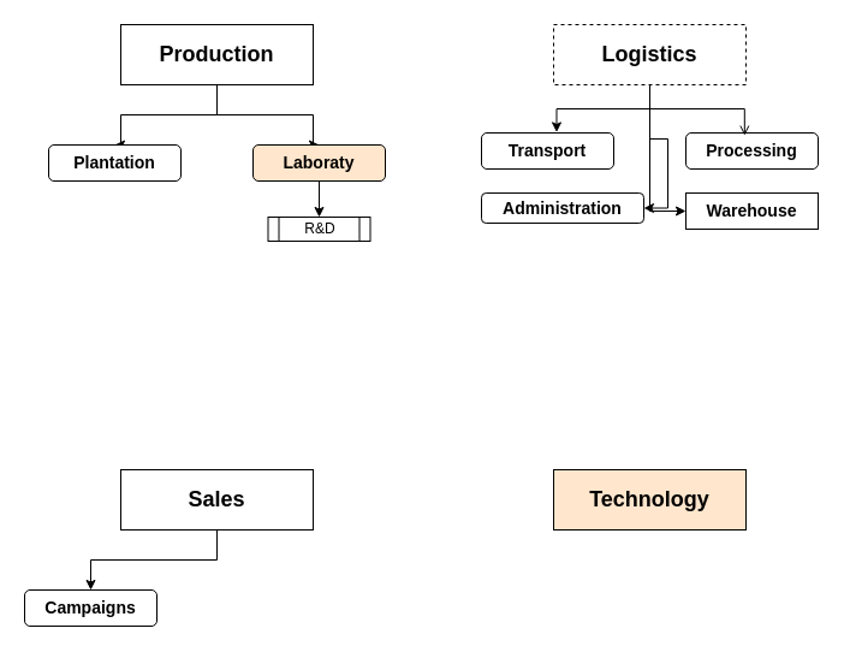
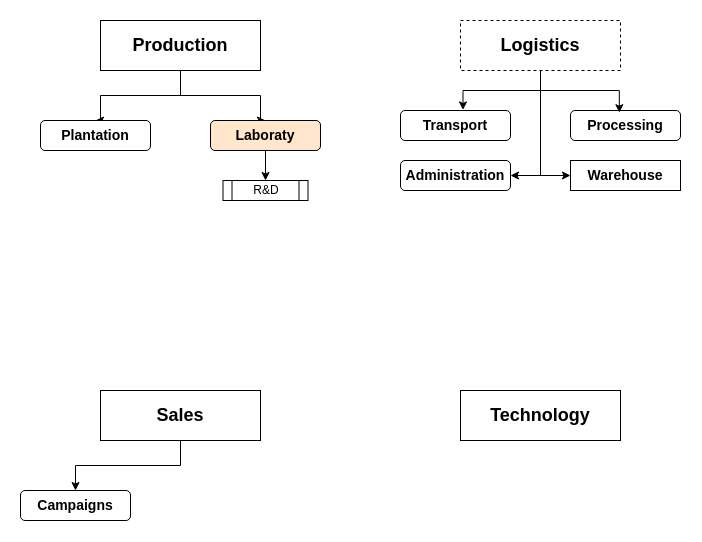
- <mxCell id="17" style="edgeStyle=orthogonalEdgeStyle;rounded=0;orthogonalLoop=1;jettySize=auto;html=1;entryX=0.444;entryY=0.073;entryDx=0;entryDy=0;entryPerimeter=0;endArrow=open;" edge="1" parent="1" source="7" target="16"><mxGeometry relative="1" as="geometry" /></mxCell>
+ <mxCell id="17" style="edgeStyle=orthogonalEdgeStyle;rounded=0;orthogonalLoop=1;jettySize=auto;html=1;entryX=0.444;entryY=0.073;entryDx=0;entryDy=0;entryPerimeter=0;" edge="1" parent="1" source="7" target="16"><mxGeometry relative="1" as="geometry" /></mxCell>
- <mxCell id="20" value="&lt;b&gt;&lt;font style=&quot;font-size: 14px;&quot;&gt;Administration&lt;/font&gt;&lt;/b&gt;" style="rounded=1;whiteSpace=wrap;html=1;" vertex="1" parent="1"><mxGeometry x="400" y="160" width="135" height="25" as="geometry" /></mxCell>
+ <mxCell id="20" value="&lt;b&gt;&lt;font style=&quot;font-size: 14px;&quot;&gt;Administration&lt;/font&gt;&lt;/b&gt;" style="rounded=1;whiteSpace=wrap;html=1;" vertex="1" parent="1"><mxGeometry x="400" y="160" width="110" height="30" as="geometry" /></mxCell>
- <mxCell id="10" value="&lt;b&gt;&lt;font style=&quot;font-size: 18px;&quot;&gt;Technology&lt;/font&gt;&lt;/b&gt;" style="rounded=0;whiteSpace=wrap;html=1;fillColor=#ffe6cc;" vertex="1" parent="1"><mxGeometry x="460" y="390" width="160" height="50" as="geometry" /></mxCell>
+ <mxCell id="10" value="&lt;b&gt;&lt;font style=&quot;font-size: 18px;&quot;&gt;Technology&lt;/font&gt;&lt;/b&gt;" style="rounded=0;whiteSpace=wrap;html=1;" vertex="1" parent="1"><mxGeometry x="460" y="390" width="160" height="50" as="geometry" /></mxCell>
